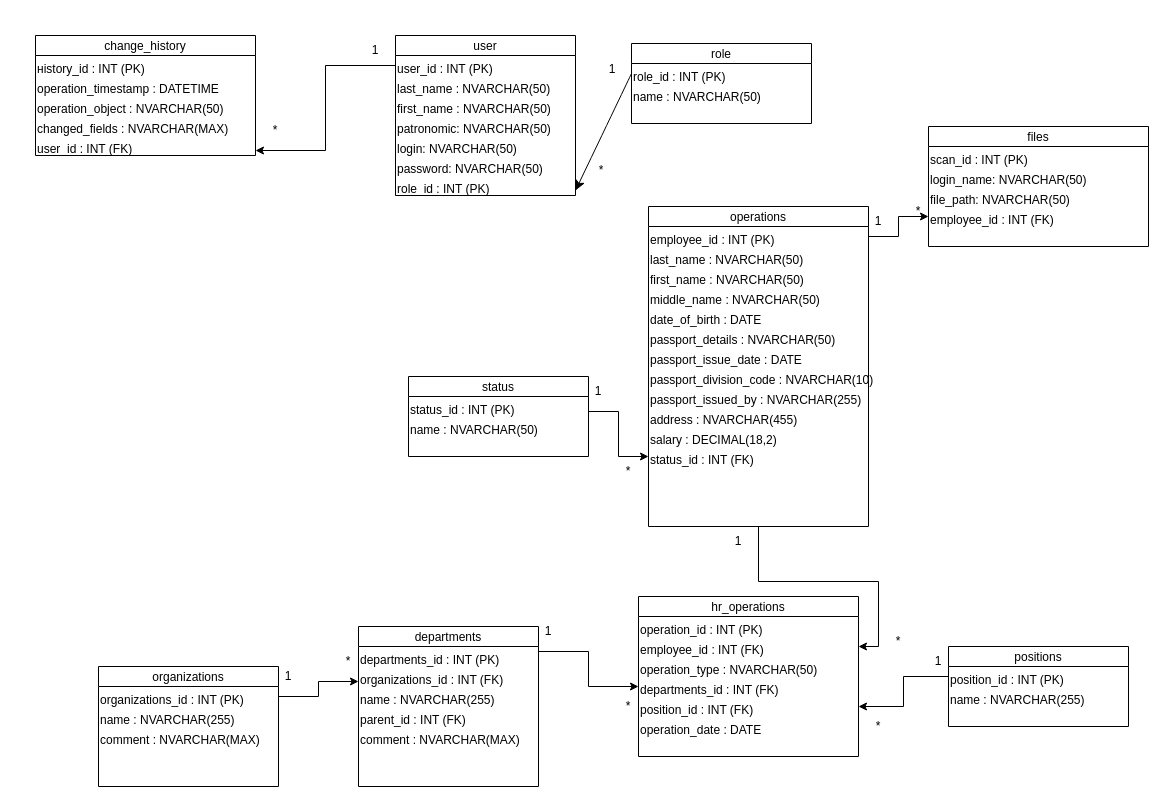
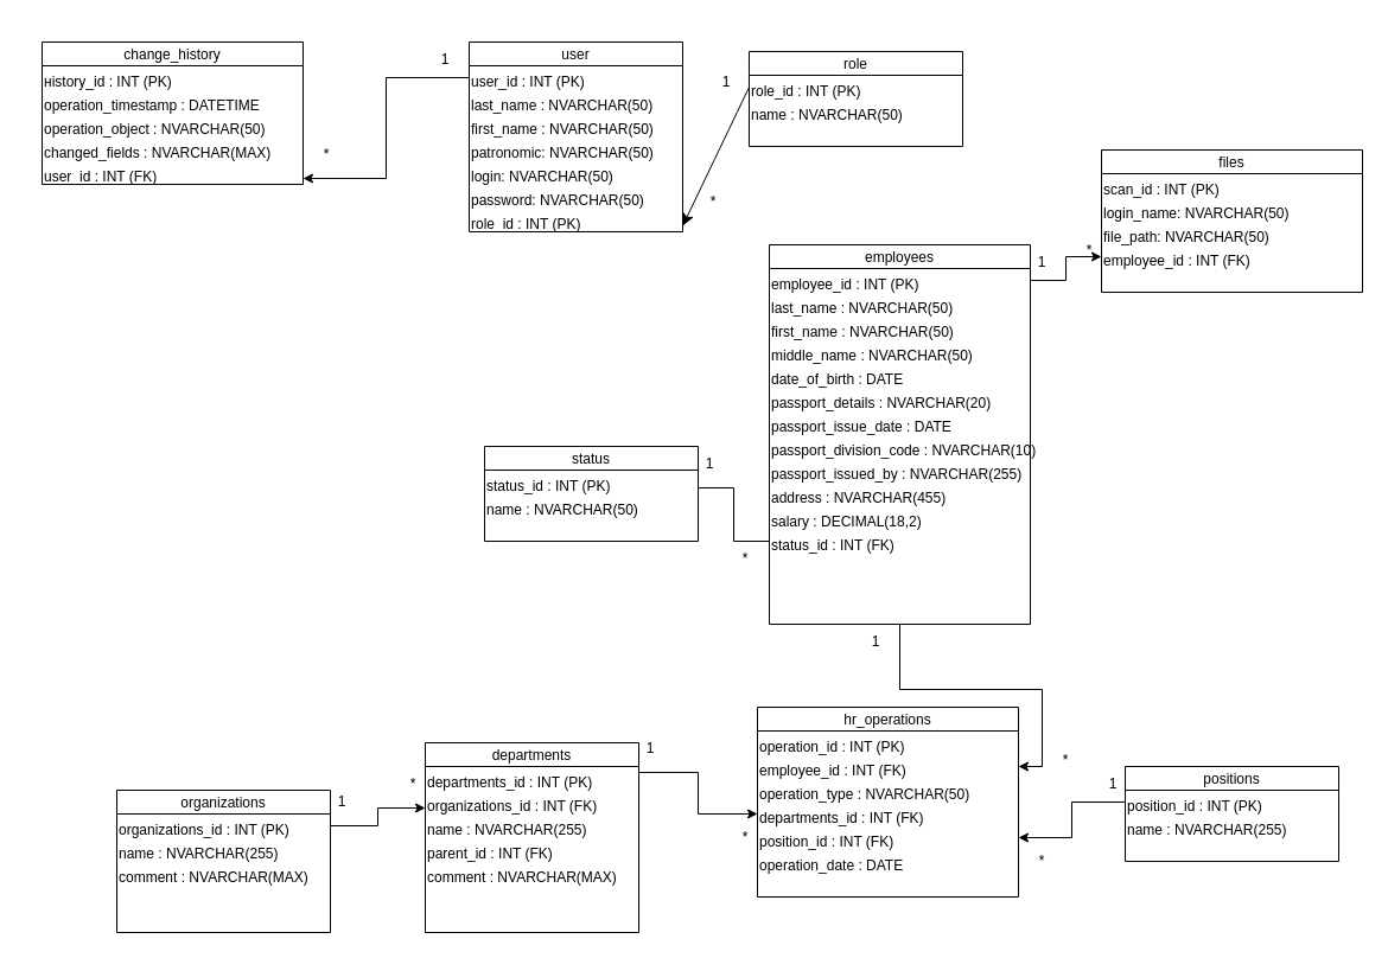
- <mxCell id="19" value="operations" style="shape=swimlane;childLayout=stackLayout;horizontal=1;startSize=20;horizontalStack=0;resizeParent=1;resizeLast=0;" vertex="1" parent="1"><mxGeometry x="633" y="191" width="220" height="320" as="geometry" /></mxCell>
+ <mxCell id="19" value="employees" style="shape=swimlane;childLayout=stackLayout;horizontal=1;startSize=20;horizontalStack=0;resizeParent=1;resizeLast=0;" vertex="1" parent="1"><mxGeometry x="633" y="191" width="220" height="320" as="geometry" /></mxCell>
- <mxCell id="25" value="passport_details : NVARCHAR(50)" style="text;align=left;verticalAlign=top;" vertex="1" parent="19"><mxGeometry y="120" width="220" height="20" as="geometry" /></mxCell>
+ <mxCell id="25" value="passport_details : NVARCHAR(20)" style="text;align=left;verticalAlign=top;" vertex="1" parent="19"><mxGeometry y="120" width="220" height="20" as="geometry" /></mxCell>
- <mxCell id="58" style="edgeStyle=orthogonalEdgeStyle;rounded=0;orthogonalLoop=1;jettySize=auto;html=1;exitX=1;exitY=0.75;exitDx=0;exitDy=0;entryX=0;entryY=0.5;entryDx=0;entryDy=0;" edge="1" parent="1" source="16" target="31"><mxGeometry relative="1" as="geometry" /></mxCell>
+ <mxCell id="58" style="edgeStyle=orthogonalEdgeStyle;rounded=0;orthogonalLoop=1;jettySize=auto;html=1;exitX=1;exitY=0.75;exitDx=0;exitDy=0;entryX=0;entryY=0.5;entryDx=0;entryDy=0;endArrow=none;" edge="1" parent="1" source="16" target="31"><mxGeometry relative="1" as="geometry" /></mxCell>
